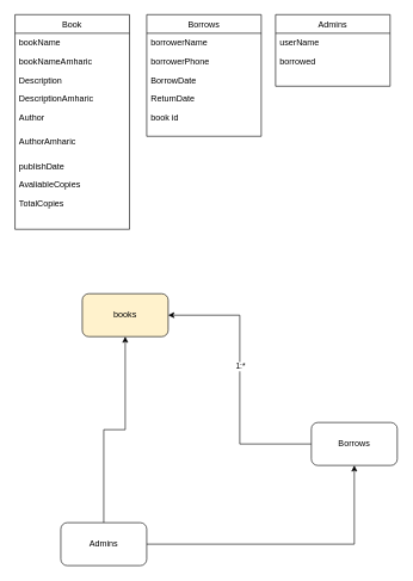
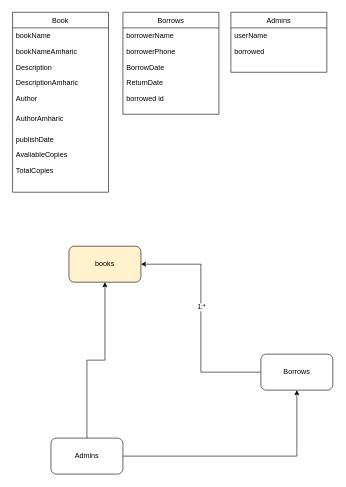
- <mxCell id="17" value="book id" style="text;align=left;verticalAlign=top;spacingLeft=4;spacingRight=4;overflow=hidden;rotatable=0;points=[[0,0.5],[1,0.5]];portConstraint=eastwest;" vertex="1" parent="12"><mxGeometry y="130" width="160" height="30" as="geometry" /></mxCell>
+ <mxCell id="17" value="borrowed id" style="text;align=left;verticalAlign=top;spacingLeft=4;spacingRight=4;overflow=hidden;rotatable=0;points=[[0,0.5],[1,0.5]];portConstraint=eastwest;" vertex="1" parent="12"><mxGeometry y="130" width="160" height="30" as="geometry" /></mxCell>
